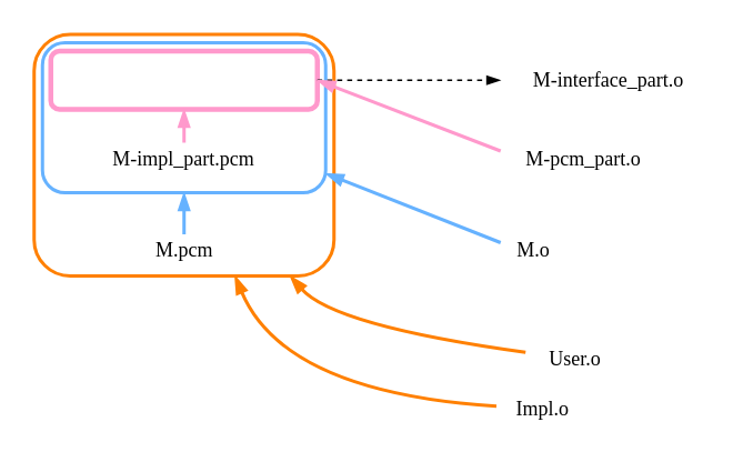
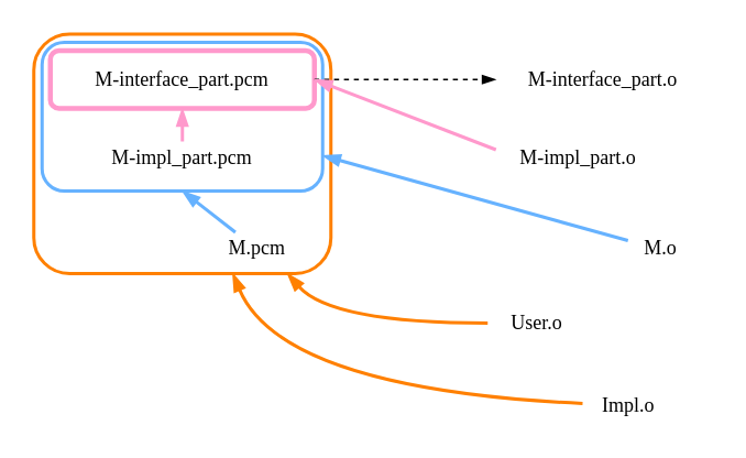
+ <mxCell id="12" value="M-interface_part.pcm" style="text;html=1;strokeColor=none;fillColor=none;align=center;verticalAlign=middle;whiteSpace=wrap;rounded=0;fontFamily=MiSans;" vertex="1" parent="1"><mxGeometry x="40" y="37.5" width="140" height="20" as="geometry" /></mxCell>
- <mxCell id="14" value="M-pcm_part.o" style="text;html=1;strokeColor=none;fillColor=none;align=center;verticalAlign=middle;whiteSpace=wrap;rounded=0;fontFamily=MiSans;" vertex="1" parent="1"><mxGeometry x="300" y="85" width="100" height="20" as="geometry" /></mxCell>
+ <mxCell id="14" value="M-impl_part.o" style="text;html=1;strokeColor=none;fillColor=none;align=center;verticalAlign=middle;whiteSpace=wrap;rounded=0;fontFamily=MiSans;" vertex="1" parent="1"><mxGeometry x="300" y="85" width="100" height="20" as="geometry" /></mxCell>
- <mxCell id="10" value="M.pcm" style="text;html=1;strokeColor=none;fillColor=none;align=center;verticalAlign=middle;whiteSpace=wrap;rounded=0;fontFamily=MiSans;" vertex="1" parent="1"><mxGeometry x="82.5" y="140" width="55" height="20" as="geometry" /></mxCell>
+ <mxCell id="10" value="M.pcm" style="text;html=1;strokeColor=none;fillColor=none;align=center;verticalAlign=middle;whiteSpace=wrap;rounded=0;fontFamily=MiSans;" vertex="1" parent="1"><mxGeometry x="127.5" y="140" width="55" height="20" as="geometry" /></mxCell>
- <mxCell id="7" value="M.o" style="text;html=1;strokeColor=none;fillColor=none;align=center;verticalAlign=middle;whiteSpace=wrap;rounded=0;fontFamily=MiSans;" vertex="1" parent="1"><mxGeometry x="300" y="140" width="40" height="20" as="geometry" /></mxCell>
+ <mxCell id="7" value="M.o" style="text;html=1;strokeColor=none;fillColor=none;align=center;verticalAlign=middle;whiteSpace=wrap;rounded=0;fontFamily=MiSans;" vertex="1" parent="1"><mxGeometry x="380" y="140" width="40" height="20" as="geometry" /></mxCell>
- <mxCell id="5" value="User.o" style="text;html=1;strokeColor=none;fillColor=none;align=center;verticalAlign=middle;whiteSpace=wrap;rounded=0;fontFamily=MiSans;" vertex="1" parent="1"><mxGeometry x="315" y="205" width="60" height="20" as="geometry" /></mxCell>
+ <mxCell id="5" value="User.o" style="text;html=1;strokeColor=none;fillColor=none;align=center;verticalAlign=middle;whiteSpace=wrap;rounded=0;fontFamily=MiSans;" vertex="1" parent="1"><mxGeometry x="295" y="185" width="60" height="20" as="geometry" /></mxCell>
- <mxCell id="4" value="Impl.o" style="text;html=1;strokeColor=none;fillColor=none;align=center;verticalAlign=middle;whiteSpace=wrap;rounded=0;fontFamily=MiSans;" vertex="1" parent="1"><mxGeometry x="297.5" y="235" width="55" height="20" as="geometry" /></mxCell>
+ <mxCell id="4" value="Impl.o" style="text;html=1;strokeColor=none;fillColor=none;align=center;verticalAlign=middle;whiteSpace=wrap;rounded=0;fontFamily=MiSans;" vertex="1" parent="1"><mxGeometry x="352.5" y="235" width="55" height="20" as="geometry" /></mxCell>
